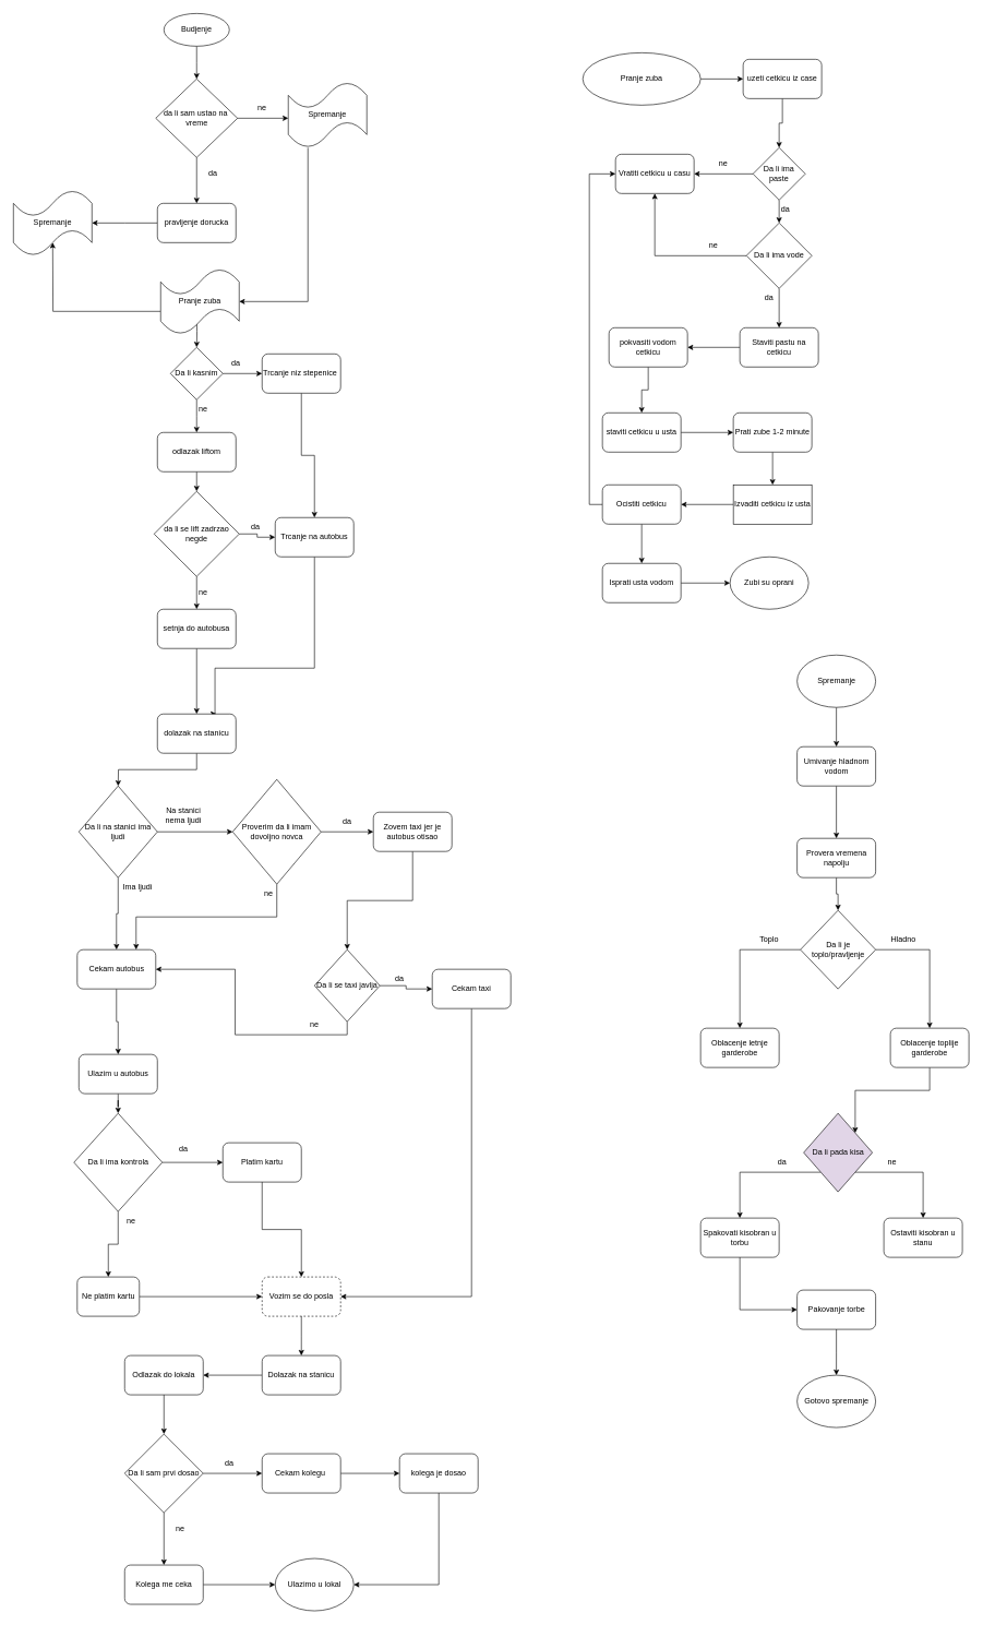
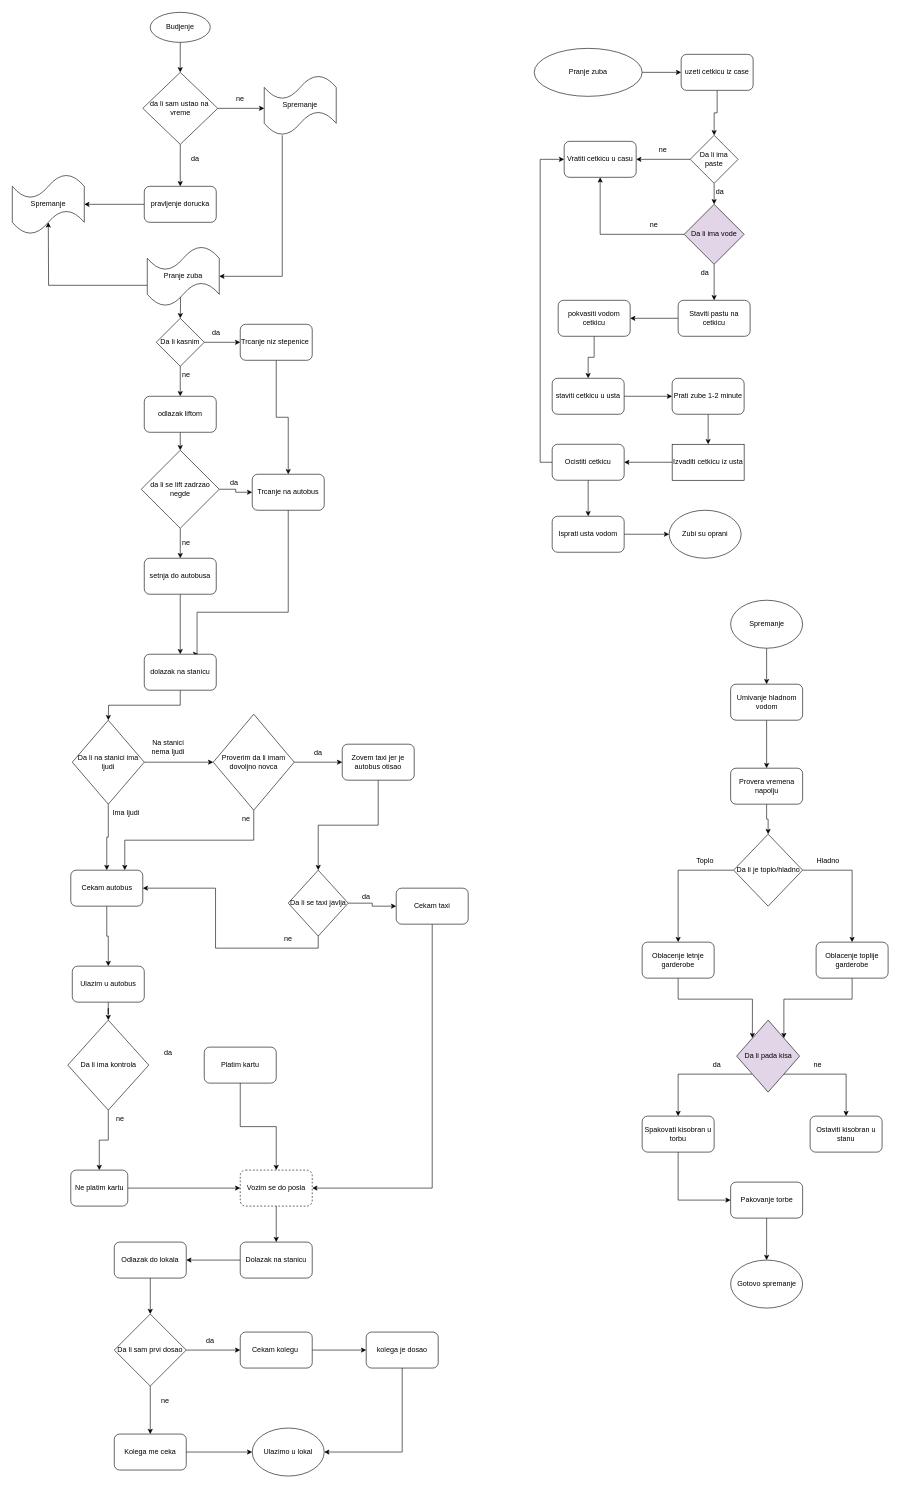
- <mxCell id="77" value="Da li ima vode" style="rhombus;whiteSpace=wrap;html=1;" vertex="1" parent="1"><mxGeometry x="1140" y="340" width="100" height="100" as="geometry" /></mxCell>
+ <mxCell id="77" value="Da li ima vode" style="rhombus;whiteSpace=wrap;html=1;fillColor=#e1d5e7;" vertex="1" parent="1"><mxGeometry x="1140" y="340" width="100" height="100" as="geometry" /></mxCell>
- <mxCell id="104" value="Da li je toplo/pravljenje" style="rhombus;whiteSpace=wrap;html=1;" vertex="1" parent="1"><mxGeometry x="1222.5" y="1390" width="115" height="120" as="geometry" /></mxCell>
+ <mxCell id="104" value="Da li je toplo/hladno" style="rhombus;whiteSpace=wrap;html=1;" vertex="1" parent="1"><mxGeometry x="1222.5" y="1390" width="115" height="120" as="geometry" /></mxCell>
+ <mxCell id="105" style="edgeStyle=orthogonalEdgeStyle;rounded=0;orthogonalLoop=1;jettySize=auto;html=1;exitX=0.5;exitY=1;exitDx=0;exitDy=0;entryX=0;entryY=0;entryDx=0;entryDy=0;" edge="1" parent="1" source="106" target="113"><mxGeometry relative="1" as="geometry" /></mxCell>
- <mxCell id="55" style="edgeStyle=orthogonalEdgeStyle;rounded=0;orthogonalLoop=1;jettySize=auto;html=1;exitX=1;exitY=0.5;exitDx=0;exitDy=0;entryX=0;entryY=0.5;entryDx=0;entryDy=0;" edge="1" parent="1" source="57" target="61"><mxGeometry relative="1" as="geometry" /></mxCell>
